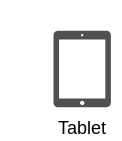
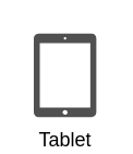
- <mxCell id="2" value="Tablet" style="pointerEvents=1;shadow=0;dashed=0;html=1;strokeColor=none;fillColor=#505050;labelPosition=center;verticalLabelPosition=bottom;verticalAlign=top;outlineConnect=0;align=center;shape=mxgraph.office.devices.tablet_ipad;aspect=fixed;" vertex="1" parent="1"><mxGeometry x="35" y="20" width="38.25" height="51" as="geometry" /></mxCell>
+ <mxCell id="2" value="Tablet" style="pointerEvents=1;shadow=0;dashed=0;html=1;strokeColor=none;fillColor=#505050;labelPosition=center;verticalLabelPosition=bottom;verticalAlign=top;outlineConnect=0;align=center;shape=mxgraph.office.devices.tablet_ipad;aspect=fixed;" vertex="1" parent="1"><mxGeometry x="20" y="20" width="38.25" height="51" as="geometry" /></mxCell>
